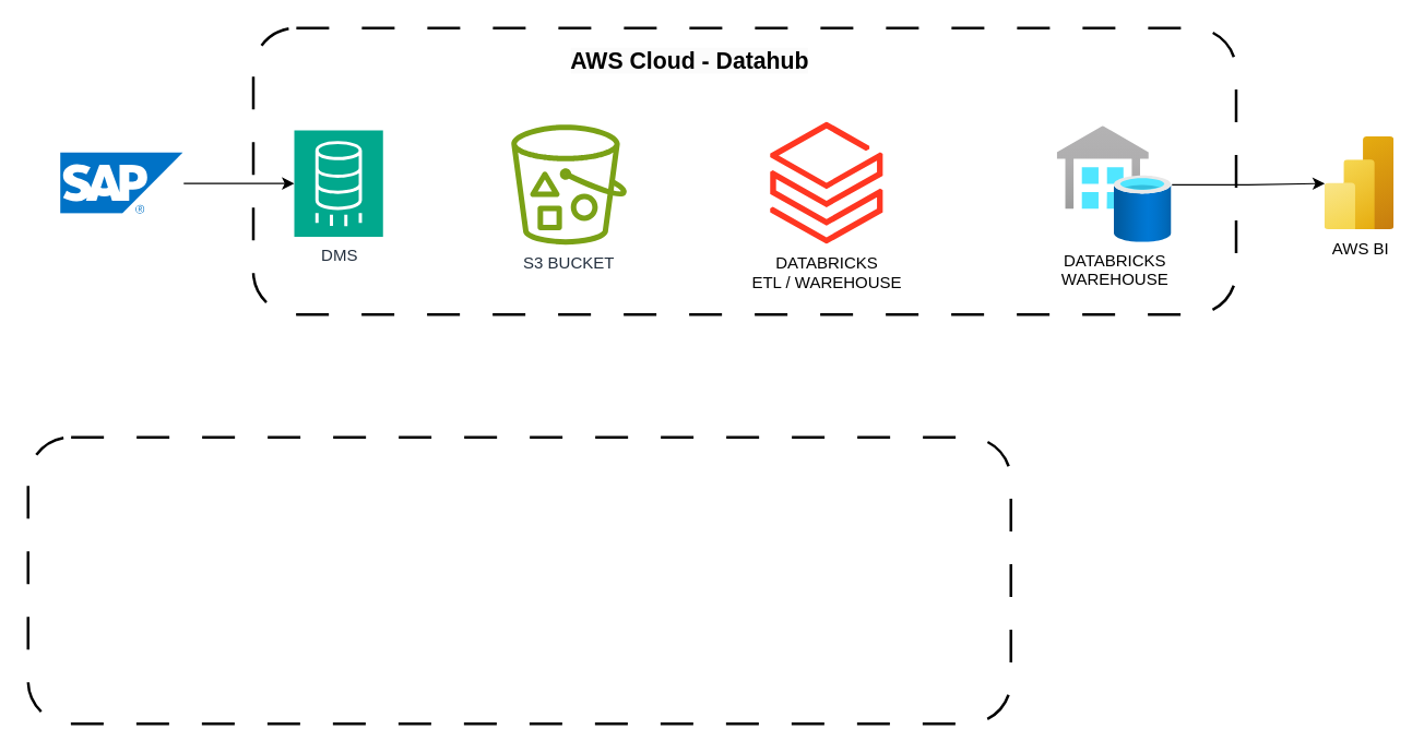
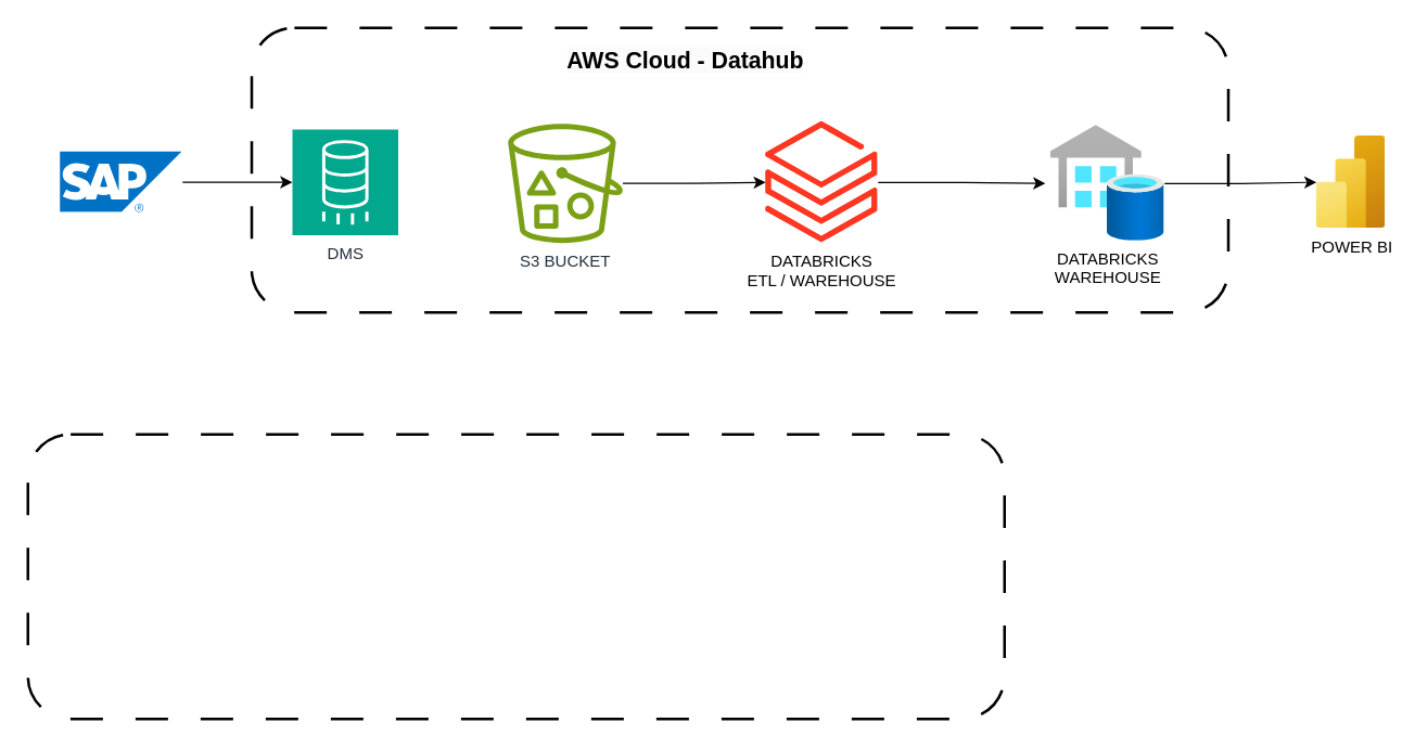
- <mxCell id="11" value="DMS" style="sketch=0;points=[[0,0,0],[0.25,0,0],[0.5,0,0],[0.75,0,0],[1,0,0],[0,1,0],[0.25,1,0],[0.5,1,0],[0.75,1,0],[1,1,0],[0,0.25,0],[0,0.5,0],[0,0.75,0],[1,0.25,0],[1,0.5,0],[1,0.75,0]];outlineConnect=0;fontColor=#232F3E;fillColor=#01A88D;strokeColor=#ffffff;dashed=0;verticalLabelPosition=bottom;verticalAlign=top;align=center;html=1;fontSize=12;fontStyle=0;aspect=fixed;shape=mxgraph.aws4.resourceIcon;resIcon=mxgraph.aws4.database_migration_service;" parent="1" vertex="1"><mxGeometry x="215" y="95" width="65" height="78" as="geometry" /></mxCell>
+ <mxCell id="11" value="DMS" style="sketch=0;points=[[0,0,0],[0.25,0,0],[0.5,0,0],[0.75,0,0],[1,0,0],[0,1,0],[0.25,1,0],[0.5,1,0],[0.75,1,0],[1,1,0],[0,0.25,0],[0,0.5,0],[0,0.75,0],[1,0.25,0],[1,0.5,0],[1,0.75,0]];outlineConnect=0;fontColor=#232F3E;fillColor=#01A88D;strokeColor=#ffffff;dashed=0;verticalLabelPosition=bottom;verticalAlign=top;align=center;html=1;fontSize=12;fontStyle=0;aspect=fixed;shape=mxgraph.aws4.resourceIcon;resIcon=mxgraph.aws4.database_migration_service;" parent="1" vertex="1"><mxGeometry x="215" y="95" width="78" height="78" as="geometry" /></mxCell>
+ <mxCell id="10" style="edgeStyle=orthogonalEdgeStyle;rounded=0;orthogonalLoop=1;jettySize=auto;html=1;entryX=-0.046;entryY=0.501;entryDx=0;entryDy=0;entryPerimeter=0;" parent="1" source="5" target="7" edge="1"><mxGeometry relative="1" as="geometry" /></mxCell>
+ <mxCell id="9" style="edgeStyle=orthogonalEdgeStyle;rounded=0;orthogonalLoop=1;jettySize=auto;html=1;" parent="1" source="4" target="5" edge="1"><mxGeometry relative="1" as="geometry" /></mxCell>
- <mxCell id="8" value="AWS BI" style="image;aspect=fixed;html=1;points=[];align=center;fontSize=12;image=img/lib/azure2/analytics/Power_BI_Embedded.svg;" parent="1" vertex="1"><mxGeometry x="970" y="100" width="51" height="68" as="geometry" /></mxCell>
+ <mxCell id="8" value="POWER BI" style="image;aspect=fixed;html=1;points=[];align=center;fontSize=12;image=img/lib/azure2/analytics/Power_BI_Embedded.svg;" parent="1" vertex="1"><mxGeometry x="970" y="100" width="51" height="68" as="geometry" /></mxCell>
